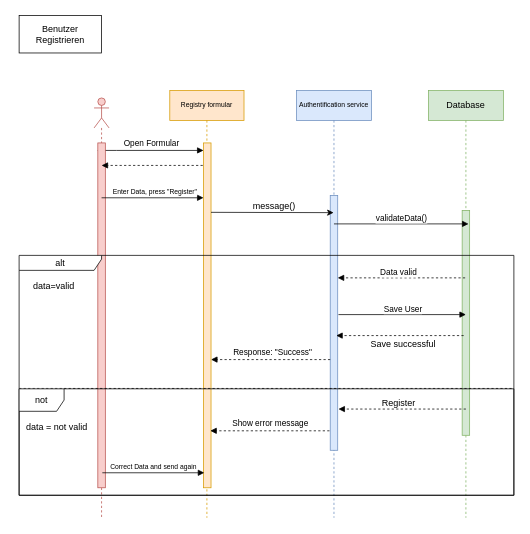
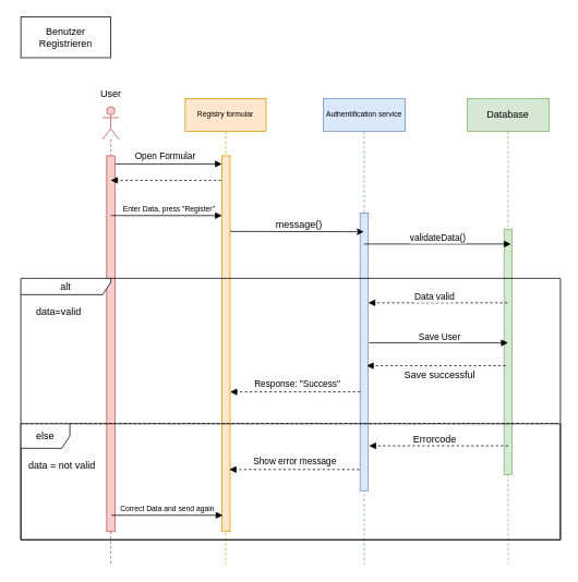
+ <mxCell id="8" value="User" style="text;html=1;align=center;verticalAlign=middle;resizable=0;points=[];autosize=1;strokeColor=none;fillColor=none;" parent="1" vertex="1"><mxGeometry x="110" y="100" width="50" height="30" as="geometry" /></mxCell>
- <mxCell id="24" value="not" style="shape=umlFrame;whiteSpace=wrap;html=1;pointerEvents=0;" parent="19" vertex="1"><mxGeometry y="178" width="660" height="142" as="geometry" /></mxCell>
+ <mxCell id="24" value="else" style="shape=umlFrame;whiteSpace=wrap;html=1;pointerEvents=0;" parent="19" vertex="1"><mxGeometry y="178" width="660" height="142" as="geometry" /></mxCell>
- <mxCell id="32" value="Register" style="text;html=1;align=center;verticalAlign=middle;resizable=0;points=[];autosize=1;strokeColor=none;fillColor=none;" parent="1" vertex="1"><mxGeometry x="491" y="522" width="80" height="30" as="geometry" /></mxCell>
+ <mxCell id="32" value="Errorcode" style="text;html=1;align=center;verticalAlign=middle;resizable=0;points=[];autosize=1;strokeColor=none;fillColor=none;" parent="1" vertex="1"><mxGeometry x="491" y="522" width="80" height="30" as="geometry" /></mxCell>
